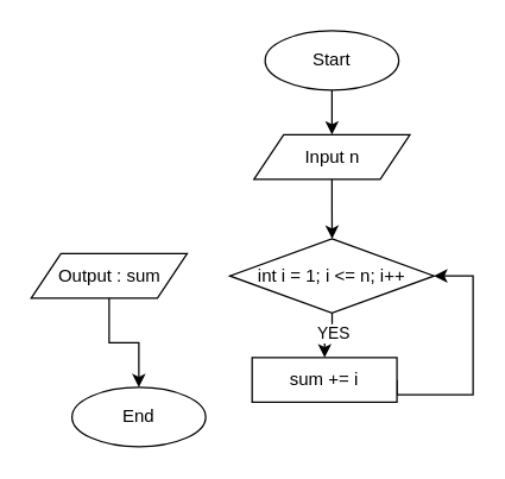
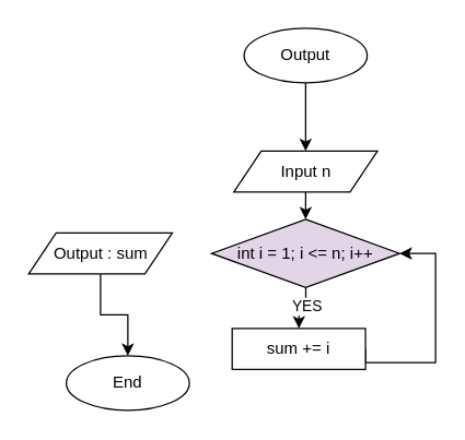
- <mxCell id="3" value="Start" style="ellipse;whiteSpace=wrap;html=1;" vertex="1" parent="1"><mxGeometry x="178" y="20" width="90" height="40" as="geometry" /></mxCell>
+ <mxCell id="3" value="Output" style="ellipse;whiteSpace=wrap;html=1;" vertex="1" parent="1"><mxGeometry x="178" y="20" width="90" height="40" as="geometry" /></mxCell>
- <mxCell id="6" value="Input n" style="shape=parallelogram;perimeter=parallelogramPerimeter;whiteSpace=wrap;html=1;fixedSize=1;" vertex="1" parent="1"><mxGeometry x="170.5" y="90" width="105" height="30" as="geometry" /></mxCell>
+ <mxCell id="6" value="Input n" style="shape=parallelogram;perimeter=parallelogramPerimeter;whiteSpace=wrap;html=1;fixedSize=1;" vertex="1" parent="1"><mxGeometry x="170.5" y="110" width="105" height="30" as="geometry" /></mxCell>
- <mxCell id="9" value="int i = 1; i &amp;lt;= n; i++" style="rhombus;whiteSpace=wrap;html=1;" vertex="1" parent="1"><mxGeometry x="154.25" y="160" width="137.5" height="50" as="geometry" /></mxCell>
+ <mxCell id="9" value="int i = 1; i &amp;lt;= n; i++" style="rhombus;whiteSpace=wrap;html=1;fillColor=#e1d5e7;" vertex="1" parent="1"><mxGeometry x="154.25" y="160" width="137.5" height="50" as="geometry" /></mxCell>
